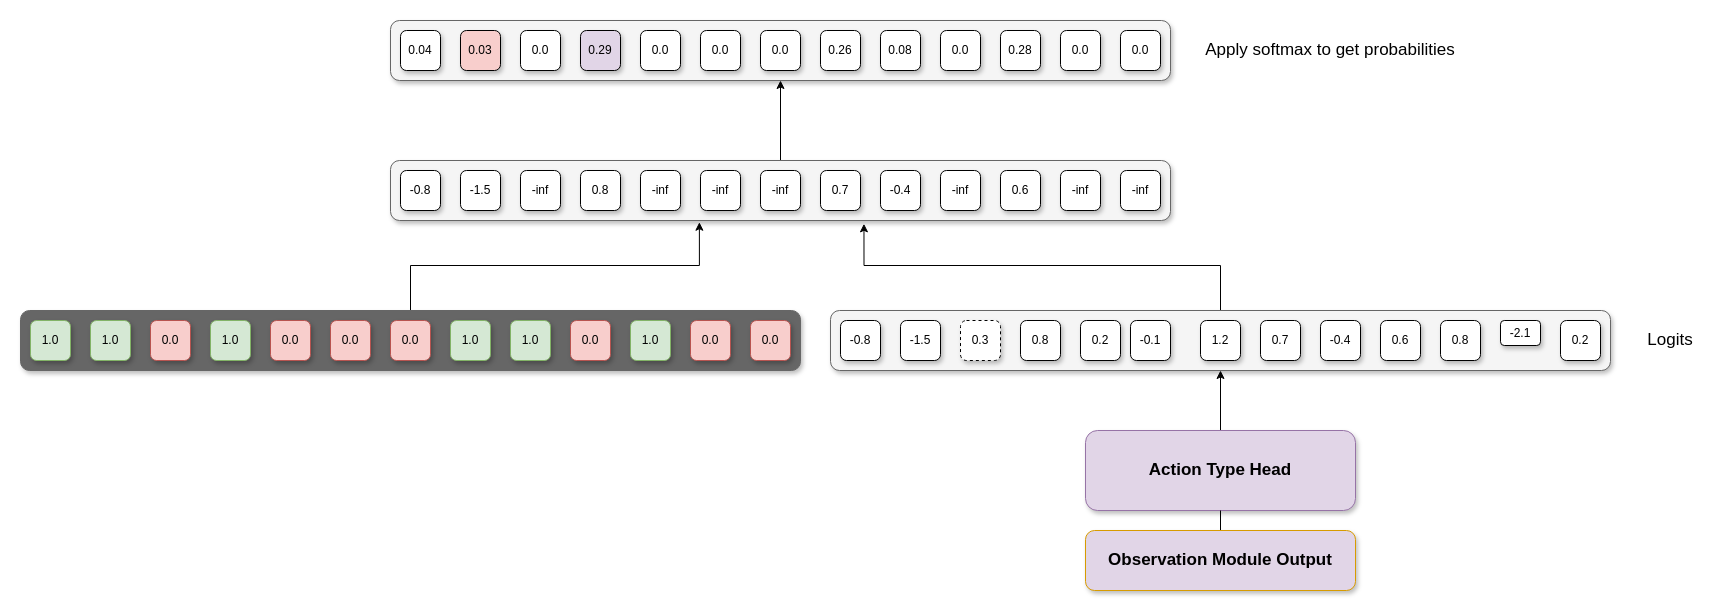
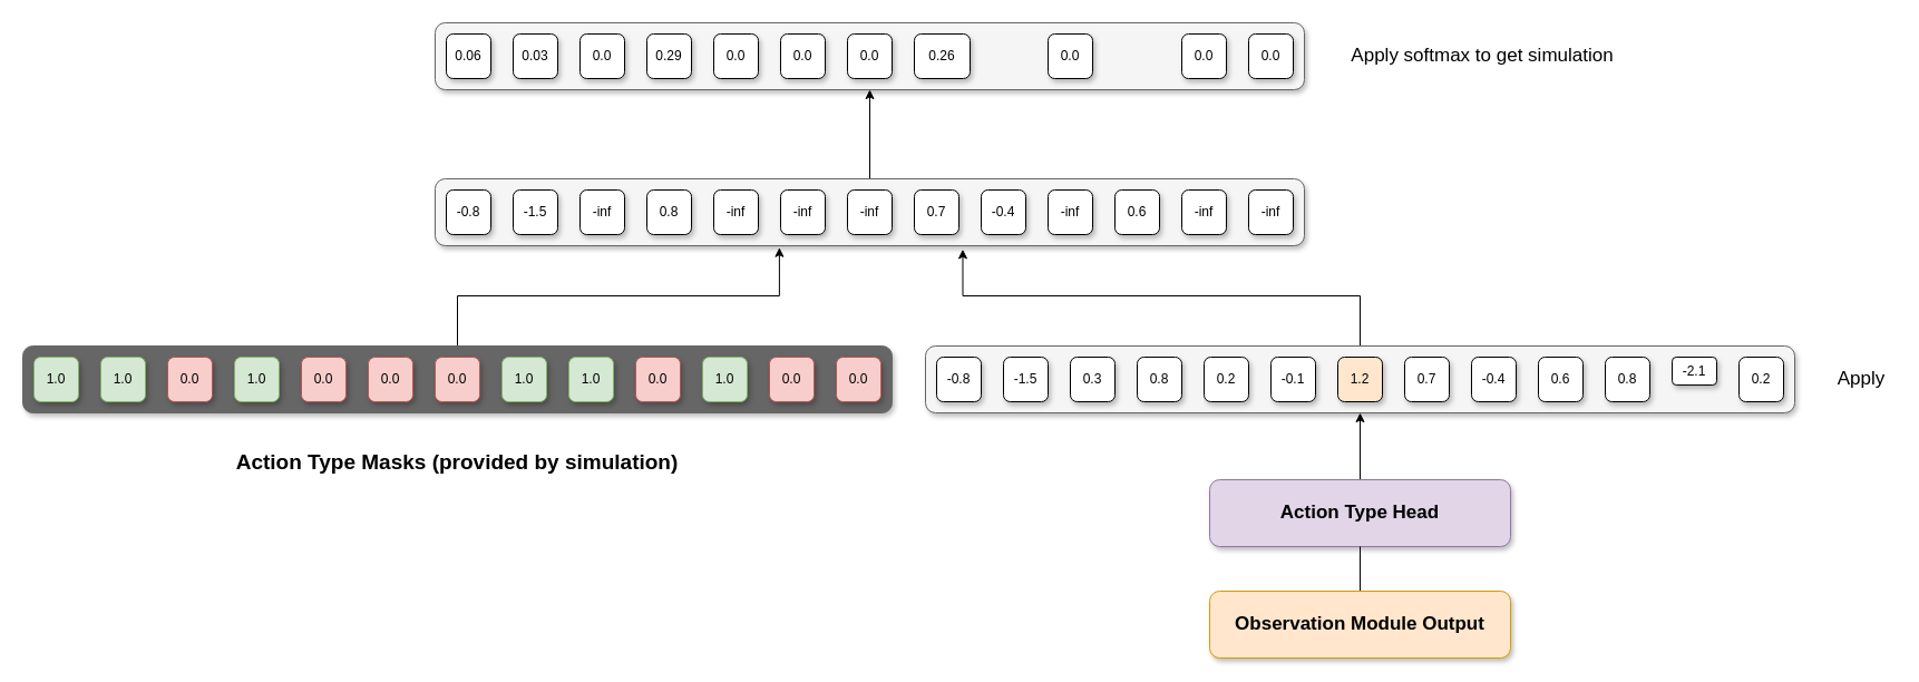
- <mxCell id="52" value="0.04" style="rounded=1;whiteSpace=wrap;html=1;shadow=1;" parent="1" vertex="1"><mxGeometry x="400" y="30" width="40" height="40" as="geometry" /></mxCell>
+ <mxCell id="52" value="0.06" style="rounded=1;whiteSpace=wrap;html=1;shadow=1;" parent="1" vertex="1"><mxGeometry x="400" y="30" width="40" height="40" as="geometry" /></mxCell>
- <mxCell id="53" value="0.03" style="rounded=1;whiteSpace=wrap;html=1;shadow=1;fillColor=#f8cecc;" parent="1" vertex="1"><mxGeometry x="460" y="30" width="40" height="40" as="geometry" /></mxCell>
+ <mxCell id="53" value="0.03" style="rounded=1;whiteSpace=wrap;html=1;shadow=1;" parent="1" vertex="1"><mxGeometry x="460" y="30" width="40" height="40" as="geometry" /></mxCell>
- <mxCell id="55" value="0.29" style="rounded=1;whiteSpace=wrap;html=1;shadow=1;fillColor=#e1d5e7;" parent="1" vertex="1"><mxGeometry x="580" y="30" width="40" height="40" as="geometry" /></mxCell>
+ <mxCell id="55" value="0.29" style="rounded=1;whiteSpace=wrap;html=1;shadow=1;" parent="1" vertex="1"><mxGeometry x="580" y="30" width="40" height="40" as="geometry" /></mxCell>
- <mxCell id="59" value="0.26" style="rounded=1;whiteSpace=wrap;html=1;shadow=1;" parent="1" vertex="1"><mxGeometry x="820" y="30" width="40" height="40" as="geometry" /></mxCell>
+ <mxCell id="59" value="0.26" style="rounded=1;whiteSpace=wrap;html=1;shadow=1;" parent="1" vertex="1"><mxGeometry x="820" y="30" width="50" height="40" as="geometry" /></mxCell>
- <mxCell id="60" value="0.08" style="rounded=1;whiteSpace=wrap;html=1;shadow=1;" parent="1" vertex="1"><mxGeometry x="880" y="30" width="40" height="40" as="geometry" /></mxCell>
- <mxCell id="62" value="0.28" style="rounded=1;whiteSpace=wrap;html=1;shadow=1;" parent="1" vertex="1"><mxGeometry x="1000" y="30" width="40" height="40" as="geometry" /></mxCell>
- <mxCell id="65" value="Apply softmax to get probabilities" style="text;html=1;strokeColor=none;fillColor=none;align=center;verticalAlign=middle;whiteSpace=wrap;rounded=0;shadow=1;fontSize=17;" parent="1" vertex="1"><mxGeometry x="1200" y="35" width="260" height="30" as="geometry" /></mxCell>
+ <mxCell id="65" value="Apply softmax to get simulation" style="text;html=1;strokeColor=none;fillColor=none;align=center;verticalAlign=middle;whiteSpace=wrap;rounded=0;shadow=1;fontSize=17;" parent="1" vertex="1"><mxGeometry x="1200" y="35" width="260" height="30" as="geometry" /></mxCell>
- <mxCell id="6" value="0.3" style="rounded=1;whiteSpace=wrap;html=1;shadow=1;dashed=1;" parent="1" vertex="1"><mxGeometry x="960" y="320" width="40" height="40" as="geometry" /></mxCell>
+ <mxCell id="6" value="0.3" style="rounded=1;whiteSpace=wrap;html=1;shadow=1;" parent="1" vertex="1"><mxGeometry x="960" y="320" width="40" height="40" as="geometry" /></mxCell>
- <mxCell id="9" value="-0.1" style="rounded=1;whiteSpace=wrap;html=1;shadow=1;" parent="1" vertex="1"><mxGeometry x="1130" y="320" width="40" height="40" as="geometry" /></mxCell>
+ <mxCell id="9" value="-0.1" style="rounded=1;whiteSpace=wrap;html=1;shadow=1;" parent="1" vertex="1"><mxGeometry x="1140" y="320" width="40" height="40" as="geometry" /></mxCell>
- <mxCell id="10" value="1.2" style="rounded=1;whiteSpace=wrap;html=1;shadow=1;" parent="1" vertex="1"><mxGeometry x="1200" y="320" width="40" height="40" as="geometry" /></mxCell>
+ <mxCell id="10" value="1.2" style="rounded=1;whiteSpace=wrap;html=1;shadow=1;fillColor=#ffe6cc;" parent="1" vertex="1"><mxGeometry x="1200" y="320" width="40" height="40" as="geometry" /></mxCell>
- <mxCell id="19" value="Logits" style="text;html=1;strokeColor=none;fillColor=none;align=center;verticalAlign=middle;whiteSpace=wrap;rounded=0;shadow=1;fontSize=17;" parent="1" vertex="1"><mxGeometry x="1640" y="325" width="60" height="30" as="geometry" /></mxCell>
+ <mxCell id="19" value="Apply" style="text;html=1;strokeColor=none;fillColor=none;align=center;verticalAlign=middle;whiteSpace=wrap;rounded=0;shadow=1;fontSize=17;" parent="1" vertex="1"><mxGeometry x="1640" y="325" width="60" height="30" as="geometry" /></mxCell>
+ <mxCell id="35" value="&lt;font style=&quot;font-size: 19px&quot;&gt;&lt;b&gt;Action Type Masks (provided by simulation)&lt;/b&gt;&lt;/font&gt;" style="text;html=1;strokeColor=none;fillColor=none;align=center;verticalAlign=middle;whiteSpace=wrap;rounded=0;shadow=1;fontSize=17;" parent="1" vertex="1"><mxGeometry x="185" y="400" width="450" height="30" as="geometry" /></mxCell>
- <mxCell id="18" value="&lt;font style=&quot;font-size: 17px&quot;&gt;&lt;b&gt;Action Type Head&lt;/b&gt;&lt;/font&gt;" style="rounded=1;whiteSpace=wrap;html=1;shadow=1;fillColor=#e1d5e7;strokeColor=#9673a6;" parent="1" vertex="1"><mxGeometry x="1085" y="430" width="270" height="80" as="geometry" /></mxCell>
+ <mxCell id="18" value="&lt;font style=&quot;font-size: 17px&quot;&gt;&lt;b&gt;Action Type Head&lt;/b&gt;&lt;/font&gt;" style="rounded=1;whiteSpace=wrap;html=1;shadow=1;fillColor=#e1d5e7;strokeColor=#9673a6;" parent="1" vertex="1"><mxGeometry x="1085" y="430" width="270" height="60" as="geometry" /></mxCell>
- <mxCell id="67" value="&lt;font style=&quot;font-size: 17px&quot;&gt;&lt;b&gt;Observation Module Output&lt;/b&gt;&lt;/font&gt;" style="rounded=1;whiteSpace=wrap;html=1;shadow=1;fillColor=#e1d5e7;strokeColor=#d79b00;" vertex="1" parent="1"><mxGeometry x="1085" y="530" width="270" height="60" as="geometry" /></mxCell>
+ <mxCell id="67" value="&lt;font style=&quot;font-size: 17px&quot;&gt;&lt;b&gt;Observation Module Output&lt;/b&gt;&lt;/font&gt;" style="rounded=1;whiteSpace=wrap;html=1;shadow=1;fillColor=#ffe6cc;strokeColor=#d79b00;" vertex="1" parent="1"><mxGeometry x="1085" y="530" width="270" height="60" as="geometry" /></mxCell>
